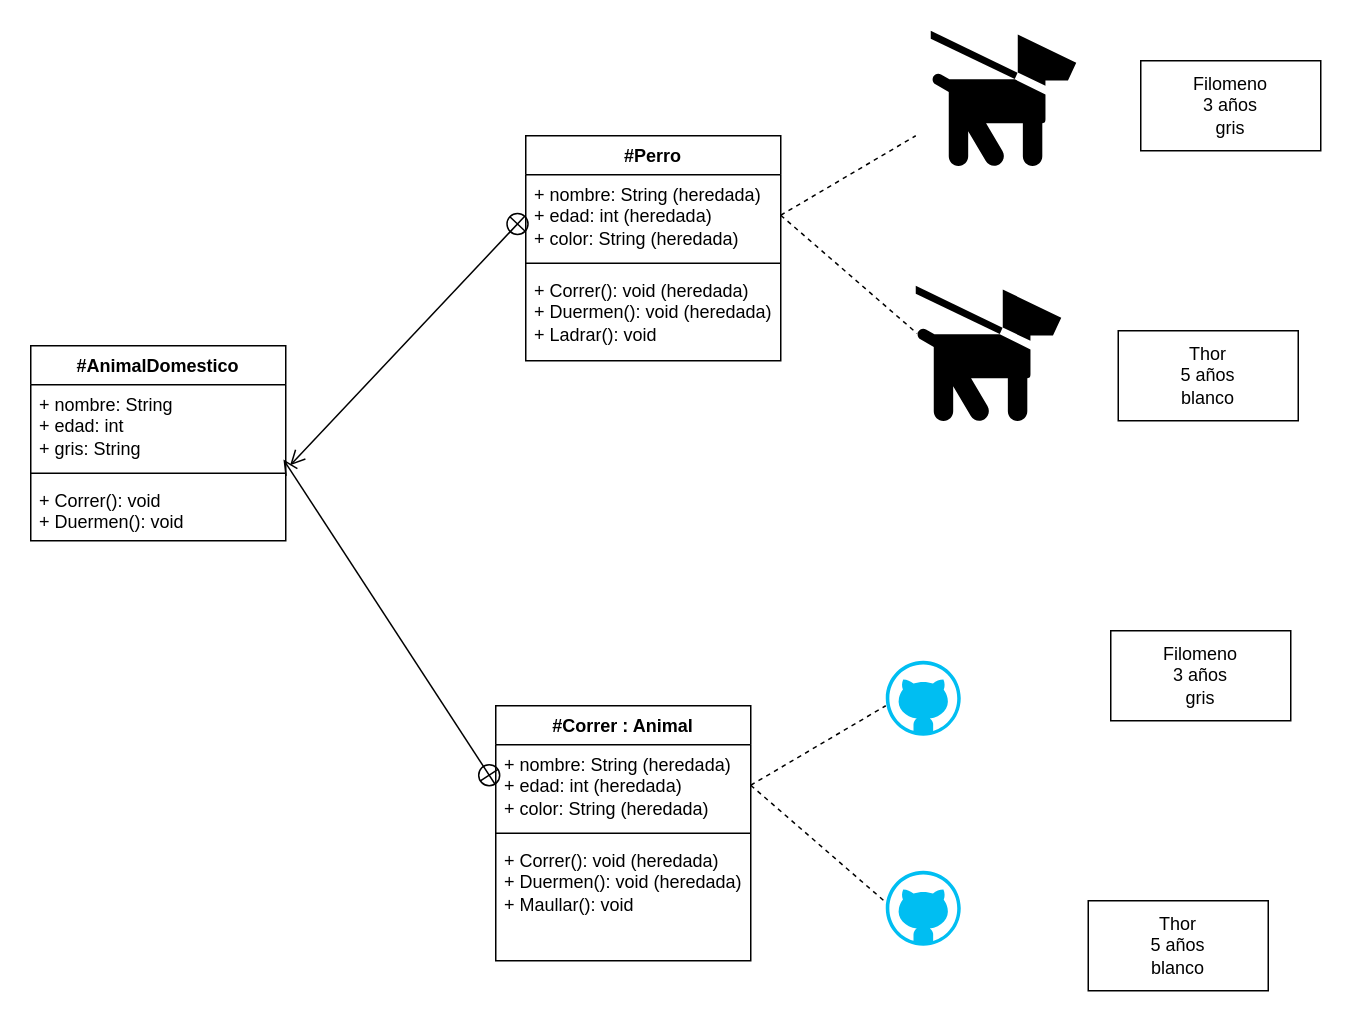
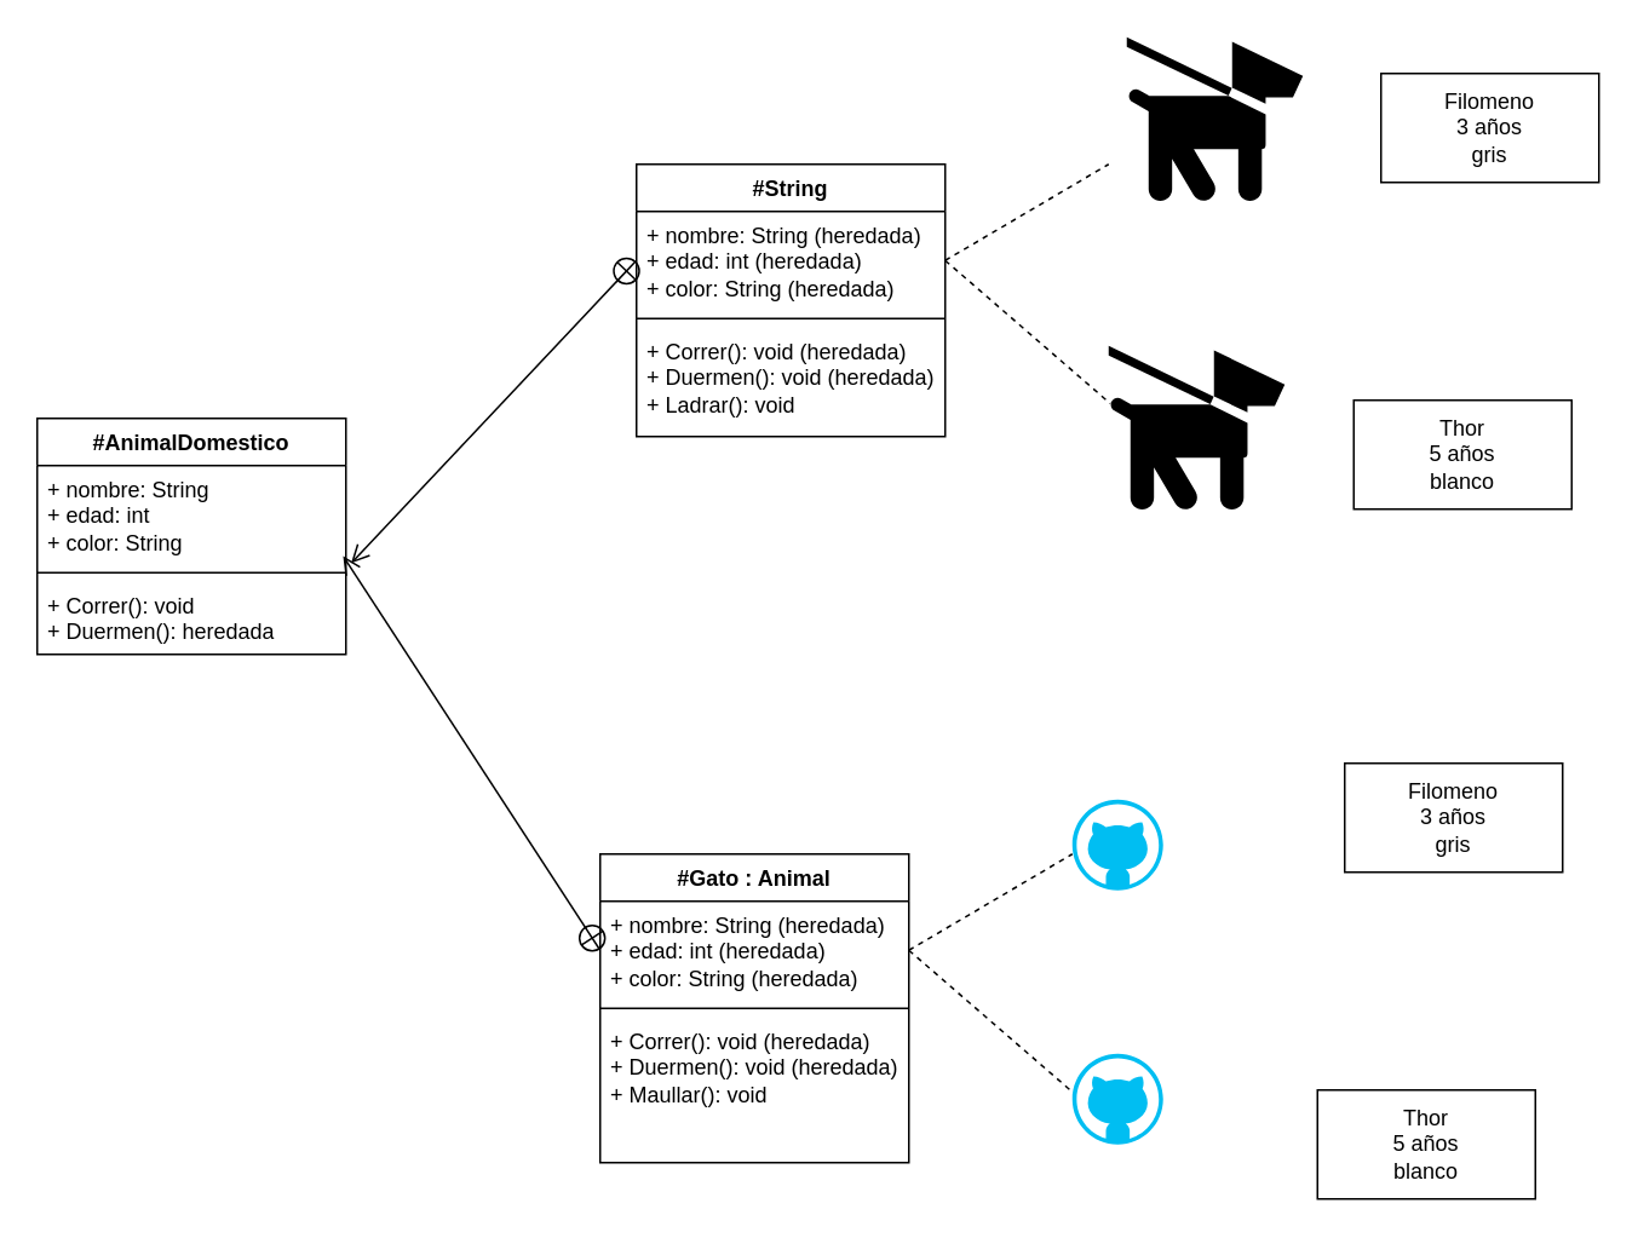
- <mxCell id="2" value="#Perro" style="swimlane;fontStyle=1;align=center;verticalAlign=top;childLayout=stackLayout;horizontal=1;startSize=26;horizontalStack=0;resizeParent=1;resizeParentMax=0;resizeLast=0;collapsible=1;marginBottom=0;whiteSpace=wrap;html=1;" parent="1" vertex="1"><mxGeometry x="350" y="90" width="170" height="150" as="geometry"><mxRectangle x="340" y="80" width="100" height="30" as="alternateBounds" /></mxGeometry></mxCell>
+ <mxCell id="2" value="#String" style="swimlane;fontStyle=1;align=center;verticalAlign=top;childLayout=stackLayout;horizontal=1;startSize=26;horizontalStack=0;resizeParent=1;resizeParentMax=0;resizeLast=0;collapsible=1;marginBottom=0;whiteSpace=wrap;html=1;" parent="1" vertex="1"><mxGeometry x="350" y="90" width="170" height="150" as="geometry"><mxRectangle x="340" y="80" width="100" height="30" as="alternateBounds" /></mxGeometry></mxCell>
- <mxCell id="24" value="+ nombre: String&lt;div&gt;&lt;span style=&quot;color: rgb(0, 0, 0);&quot;&gt;+ edad: int&lt;/span&gt;&lt;/div&gt;&lt;div&gt;&lt;span style=&quot;color: rgb(0, 0, 0);&quot;&gt;+ gris: String&lt;/span&gt;&lt;span style=&quot;color: rgb(0, 0, 0);&quot;&gt;&lt;/span&gt;&lt;/div&gt;" style="text;strokeColor=none;fillColor=none;align=left;verticalAlign=top;spacingLeft=4;spacingRight=4;overflow=hidden;rotatable=0;points=[[0,0.5],[1,0.5]];portConstraint=eastwest;whiteSpace=wrap;html=1;" vertex="1" parent="23"><mxGeometry y="26" width="170" height="54" as="geometry" /></mxCell>
+ <mxCell id="24" value="+ nombre: String&lt;div&gt;&lt;span style=&quot;color: rgb(0, 0, 0);&quot;&gt;+ edad: int&lt;/span&gt;&lt;/div&gt;&lt;div&gt;&lt;span style=&quot;color: rgb(0, 0, 0);&quot;&gt;+ color: String&lt;/span&gt;&lt;span style=&quot;color: rgb(0, 0, 0);&quot;&gt;&lt;/span&gt;&lt;/div&gt;" style="text;strokeColor=none;fillColor=none;align=left;verticalAlign=top;spacingLeft=4;spacingRight=4;overflow=hidden;rotatable=0;points=[[0,0.5],[1,0.5]];portConstraint=eastwest;whiteSpace=wrap;html=1;" vertex="1" parent="23"><mxGeometry y="26" width="170" height="54" as="geometry" /></mxCell>
- <mxCell id="26" value="+ Correr(): void&lt;div&gt;&lt;span style=&quot;color: rgb(0, 0, 0);&quot;&gt;+ Duermen(): void&lt;/span&gt;&lt;/div&gt;" style="text;strokeColor=none;fillColor=none;align=left;verticalAlign=top;spacingLeft=4;spacingRight=4;overflow=hidden;rotatable=0;points=[[0,0.5],[1,0.5]];portConstraint=eastwest;whiteSpace=wrap;html=1;" vertex="1" parent="23"><mxGeometry y="90" width="170" height="40" as="geometry" /></mxCell>
+ <mxCell id="26" value="+ Correr(): void&lt;div&gt;&lt;span style=&quot;color: rgb(0, 0, 0);&quot;&gt;+ Duermen(): heredada&lt;/span&gt;&lt;/div&gt;" style="text;strokeColor=none;fillColor=none;align=left;verticalAlign=top;spacingLeft=4;spacingRight=4;overflow=hidden;rotatable=0;points=[[0,0.5],[1,0.5]];portConstraint=eastwest;whiteSpace=wrap;html=1;" vertex="1" parent="23"><mxGeometry y="90" width="170" height="40" as="geometry" /></mxCell>
- <mxCell id="12" value="#Correr : Animal" style="swimlane;fontStyle=1;align=center;verticalAlign=top;childLayout=stackLayout;horizontal=1;startSize=26;horizontalStack=0;resizeParent=1;resizeParentMax=0;resizeLast=0;collapsible=1;marginBottom=0;whiteSpace=wrap;html=1;" vertex="1" parent="1"><mxGeometry x="330" y="470" width="170" height="170" as="geometry"><mxRectangle x="340" y="80" width="100" height="30" as="alternateBounds" /></mxGeometry></mxCell>
+ <mxCell id="12" value="#Gato : Animal" style="swimlane;fontStyle=1;align=center;verticalAlign=top;childLayout=stackLayout;horizontal=1;startSize=26;horizontalStack=0;resizeParent=1;resizeParentMax=0;resizeLast=0;collapsible=1;marginBottom=0;whiteSpace=wrap;html=1;" vertex="1" parent="1"><mxGeometry x="330" y="470" width="170" height="170" as="geometry"><mxRectangle x="340" y="80" width="100" height="30" as="alternateBounds" /></mxGeometry></mxCell>
